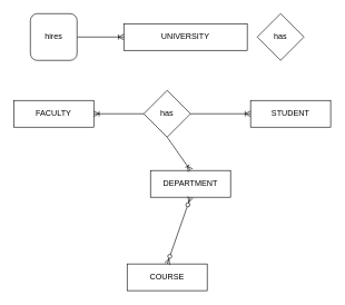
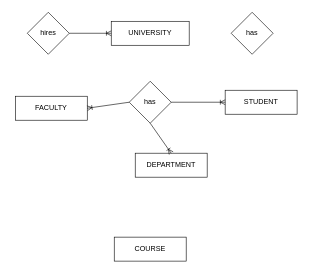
- <mxCell id="13" value="hires" style="whiteSpace=wrap;html=1;rounded=1;" vertex="1" parent="1"><mxGeometry x="45" y="20" width="70" height="70" as="geometry" /></mxCell>
+ <mxCell id="13" value="hires" style="rhombus;whiteSpace=wrap;html=1;" vertex="1" parent="1"><mxGeometry x="45" y="20" width="70" height="70" as="geometry" /></mxCell>
- <mxCell id="2" value="UNIVERSITY" style="rounded=0;whiteSpace=wrap;html=1;" vertex="1" parent="1"><mxGeometry x="185" y="35" width="185" height="40" as="geometry" /></mxCell>
+ <mxCell id="2" value="UNIVERSITY" style="rounded=0;whiteSpace=wrap;html=1;" vertex="1" parent="1"><mxGeometry x="185" y="35" width="130" height="40" as="geometry" /></mxCell>
- <mxCell id="5" value="FACULTY" style="rounded=0;whiteSpace=wrap;html=1;" vertex="1" parent="1"><mxGeometry x="20" y="150" width="120" height="40" as="geometry" /></mxCell>
+ <mxCell id="5" value="FACULTY" style="rounded=0;whiteSpace=wrap;html=1;" vertex="1" parent="1"><mxGeometry x="25" y="160" width="120" height="40" as="geometry" /></mxCell>
- <mxCell id="12" value="" style="fontSize=12;html=1;endArrow=ERzeroToMany;endFill=1;startArrow=ERzeroToMany;rounded=0;entryX=0.5;entryY=1;entryDx=0;entryDy=0;exitX=0.5;exitY=0;exitDx=0;exitDy=0;" edge="1" parent="1" source="11" target="4"><mxGeometry width="100" height="100" relative="1" as="geometry"><mxPoint x="195" y="335" as="sourcePoint" /><mxPoint x="295" y="235" as="targetPoint" /></mxGeometry></mxCell>
